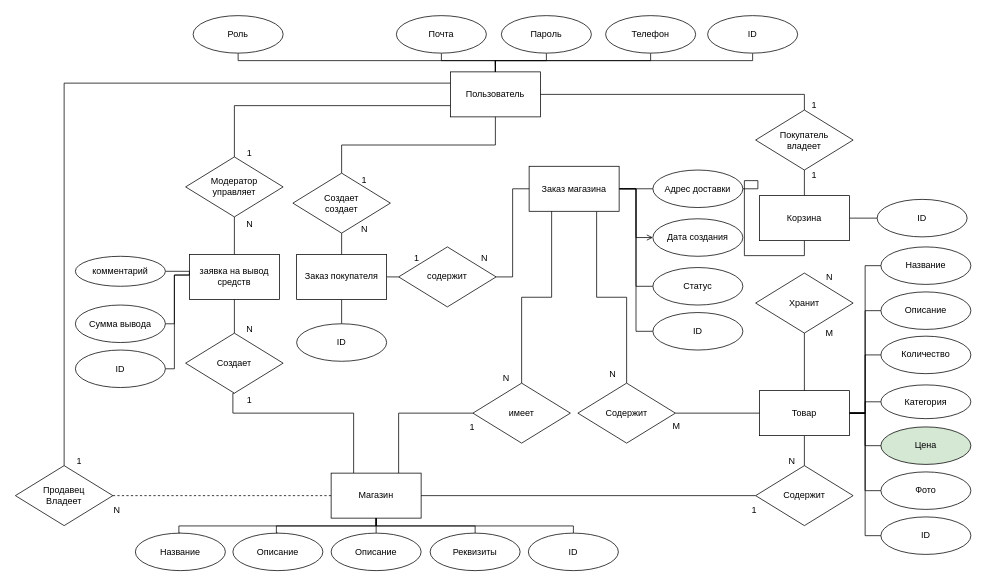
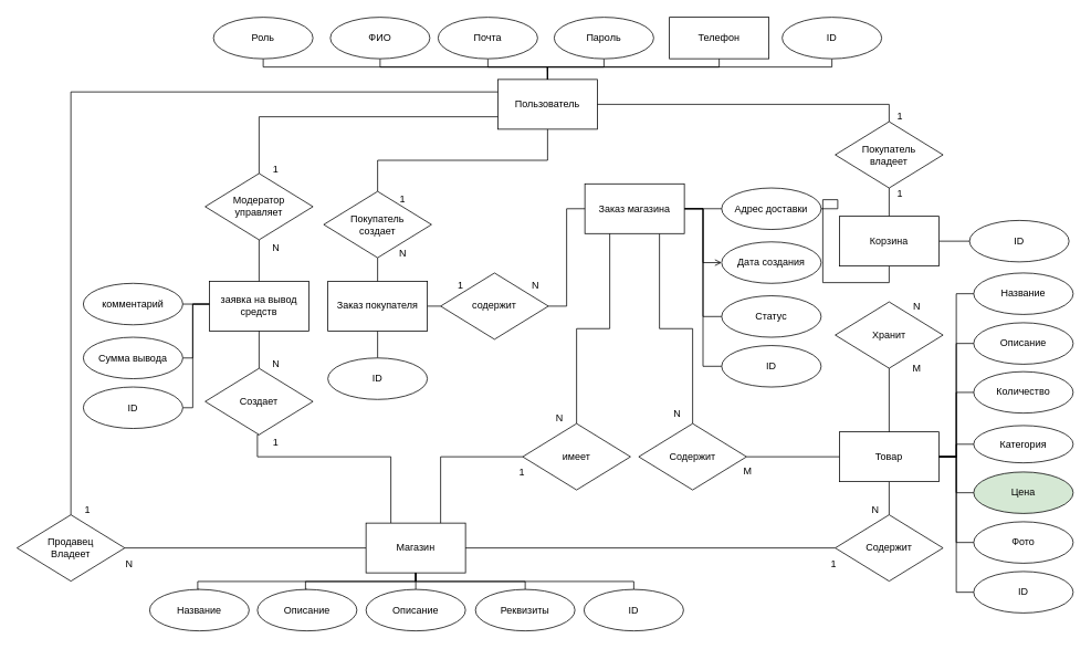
+ <mxCell id="6" value="ФИО" style="ellipse;whiteSpace=wrap;html=1;" parent="1" vertex="1"><mxGeometry x="398" y="20" width="120" height="50" as="geometry" /></mxCell>
- <mxCell id="12" value="Телефон" style="ellipse;whiteSpace=wrap;html=1;" parent="1" vertex="1"><mxGeometry x="807" y="20" width="120" height="50" as="geometry" /></mxCell>
+ <mxCell id="12" value="Телефон" style="whiteSpace=wrap;html=1;rounded=0;" parent="1" vertex="1"><mxGeometry x="807" y="20" width="120" height="50" as="geometry" /></mxCell>
+ <mxCell id="5" style="edgeStyle=orthogonalEdgeStyle;rounded=0;orthogonalLoop=1;jettySize=auto;html=1;exitX=0.5;exitY=1;exitDx=0;exitDy=0;entryX=0.5;entryY=0;entryDx=0;entryDy=0;endArrow=none;endFill=0;" edge="1" parent="1" source="6" target="2"><mxGeometry relative="1" as="geometry"><mxPoint x="660" y="85" as="targetPoint" /><Array as="points"><mxPoint x="458" y="80" /><mxPoint x="660" y="80" /></Array></mxGeometry></mxCell>
- <mxCell id="98" value="Создает&lt;br&gt;создает" style="rhombus;whiteSpace=wrap;html=1;" parent="1" vertex="1"><mxGeometry x="390" y="230" width="130" height="80" as="geometry" /></mxCell>
+ <mxCell id="98" value="Покупатель&lt;br&gt;создает" style="rhombus;whiteSpace=wrap;html=1;" parent="1" vertex="1"><mxGeometry x="390" y="230" width="130" height="80" as="geometry" /></mxCell>
- <mxCell id="70" value="комментарий" style="ellipse;whiteSpace=wrap;html=1;" parent="1" vertex="1"><mxGeometry x="100" y="340.88" width="120" height="40" as="geometry" /></mxCell>
+ <mxCell id="70" value="комментарий" style="ellipse;whiteSpace=wrap;html=1;" parent="1" vertex="1"><mxGeometry x="100" y="340.88" width="120" height="50" as="geometry" /></mxCell>
- <mxCell id="16" style="edgeStyle=orthogonalEdgeStyle;rounded=0;orthogonalLoop=1;jettySize=auto;html=1;exitX=1;exitY=0.5;exitDx=0;exitDy=0;entryX=0;entryY=0.5;entryDx=0;entryDy=0;endArrow=none;endFill=0;dashed=1;" parent="1" source="17" target="19" edge="1"><mxGeometry relative="1" as="geometry" /></mxCell>
+ <mxCell id="16" style="edgeStyle=orthogonalEdgeStyle;rounded=0;orthogonalLoop=1;jettySize=auto;html=1;exitX=1;exitY=0.5;exitDx=0;exitDy=0;entryX=0;entryY=0.5;entryDx=0;entryDy=0;endArrow=none;endFill=0;" parent="1" source="17" target="19" edge="1"><mxGeometry relative="1" as="geometry" /></mxCell>
